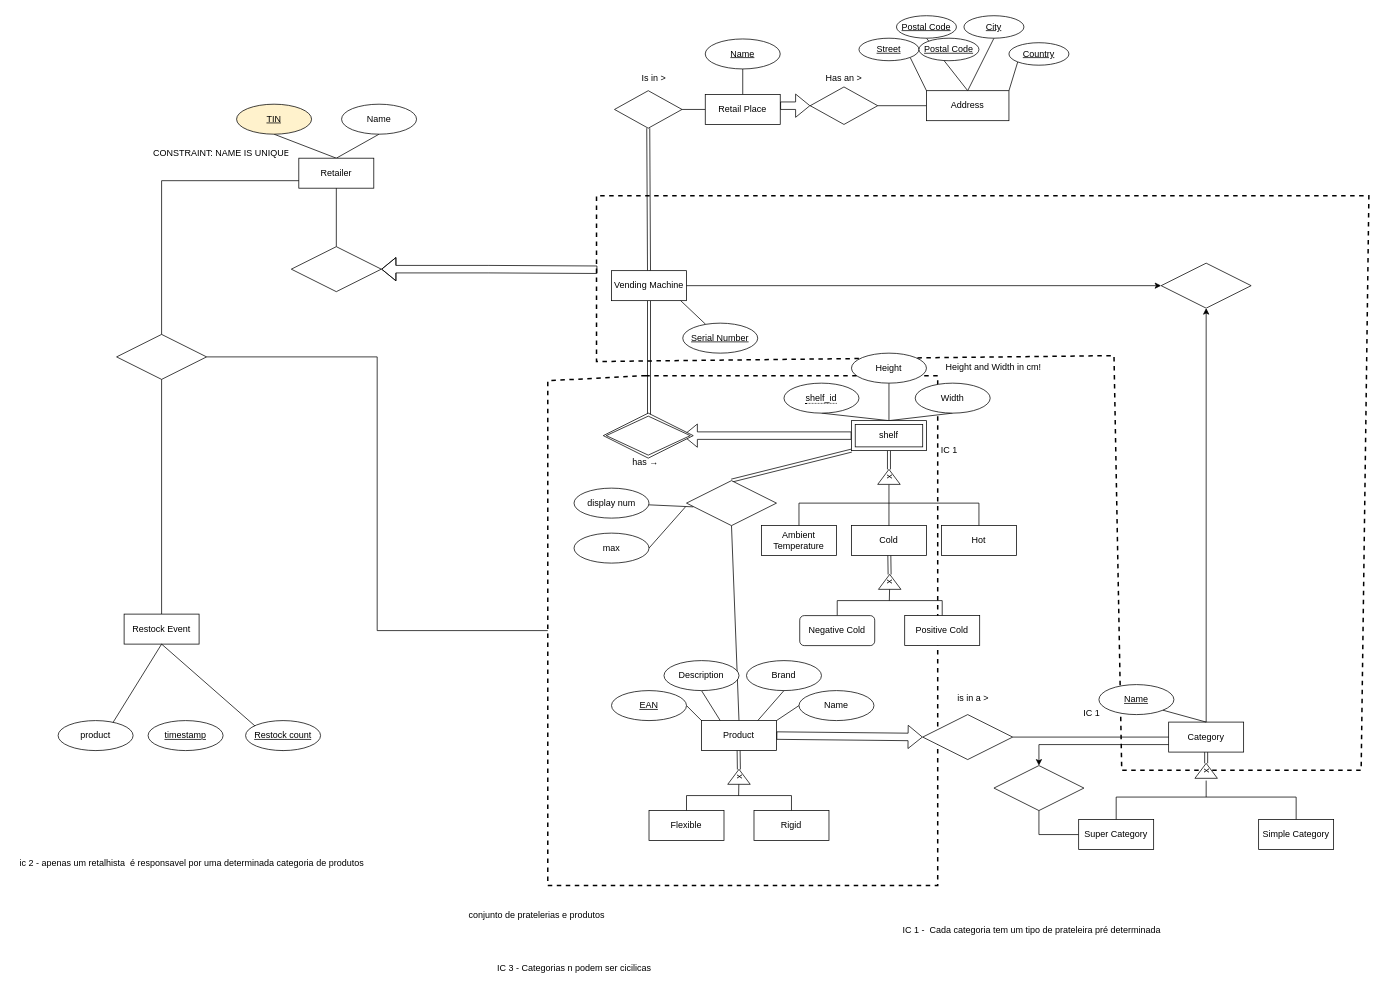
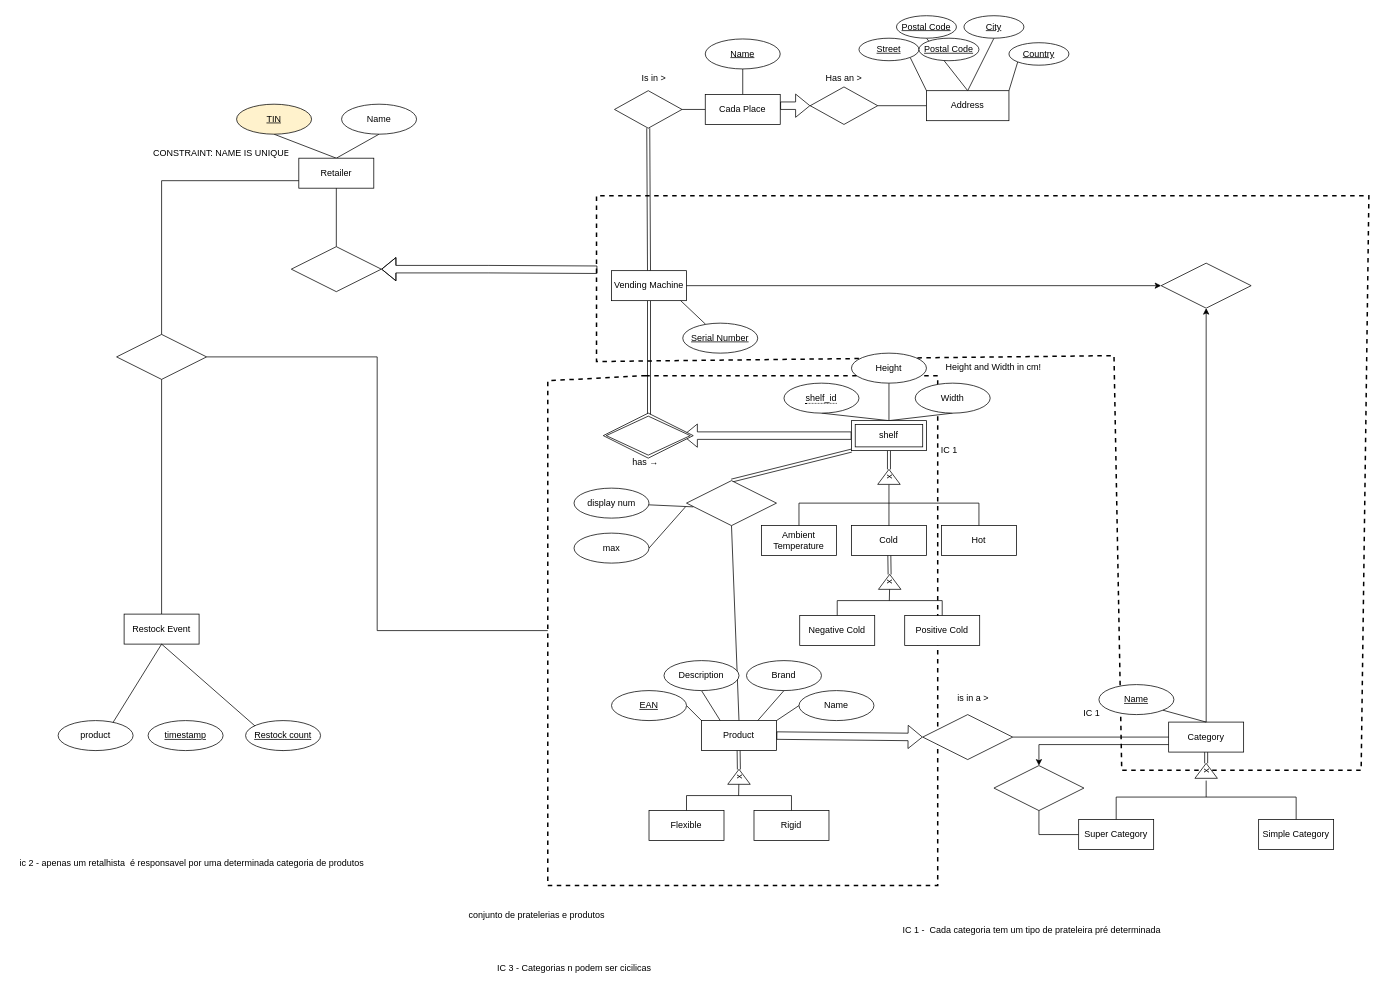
- <mxCell id="12" value="Retail Place" style="whiteSpace=wrap;html=1;align=center;" parent="1" vertex="1"><mxGeometry x="940" y="125" width="100" height="40" as="geometry" /></mxCell>
+ <mxCell id="12" value="Cada Place" style="whiteSpace=wrap;html=1;align=center;" parent="1" vertex="1"><mxGeometry x="940" y="125" width="100" height="40" as="geometry" /></mxCell>
- <mxCell id="52" value="Negative Cold" style="whiteSpace=wrap;html=1;align=center;rounded=1;" parent="1" vertex="1"><mxGeometry x="1066" y="820" width="100" height="40" as="geometry" /></mxCell>
+ <mxCell id="52" value="Negative Cold" style="whiteSpace=wrap;html=1;align=center;rounded=0;" parent="1" vertex="1"><mxGeometry x="1066" y="820" width="100" height="40" as="geometry" /></mxCell>
